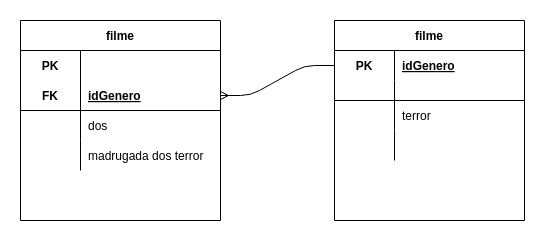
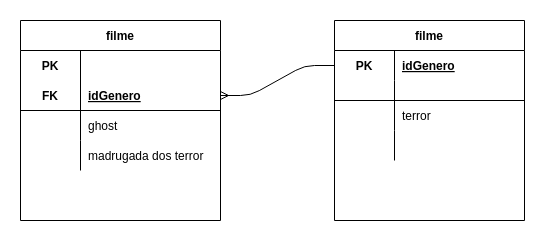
- <mxCell id="23" value="dos" style="shape=partialRectangle;connectable=0;fillColor=none;top=0;left=0;bottom=0;right=0;align=left;spacingLeft=6;overflow=hidden;" vertex="1" parent="21"><mxGeometry x="60" width="140" height="30" as="geometry" /></mxCell>
+ <mxCell id="23" value="ghost" style="shape=partialRectangle;connectable=0;fillColor=none;top=0;left=0;bottom=0;right=0;align=left;spacingLeft=6;overflow=hidden;" vertex="1" parent="21"><mxGeometry x="60" width="140" height="30" as="geometry" /></mxCell>
